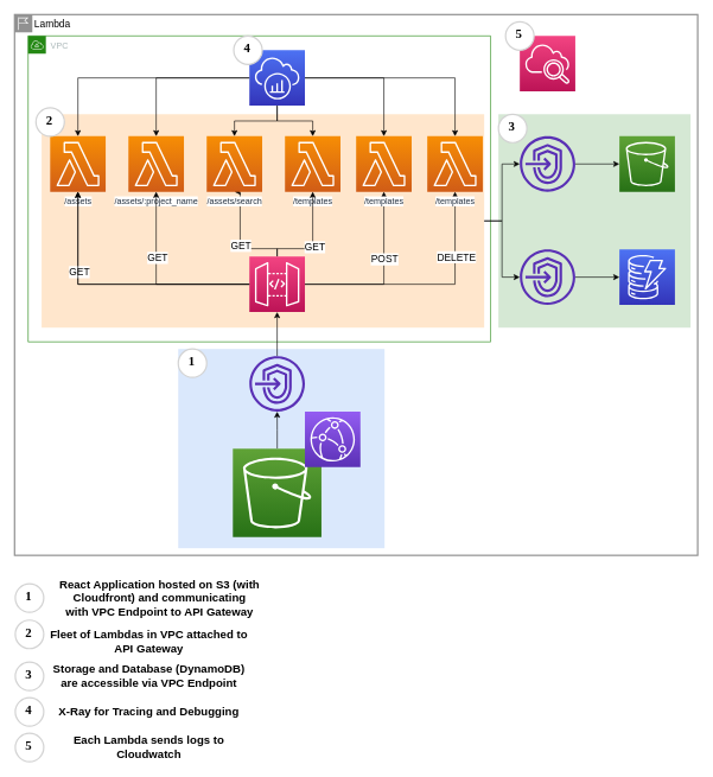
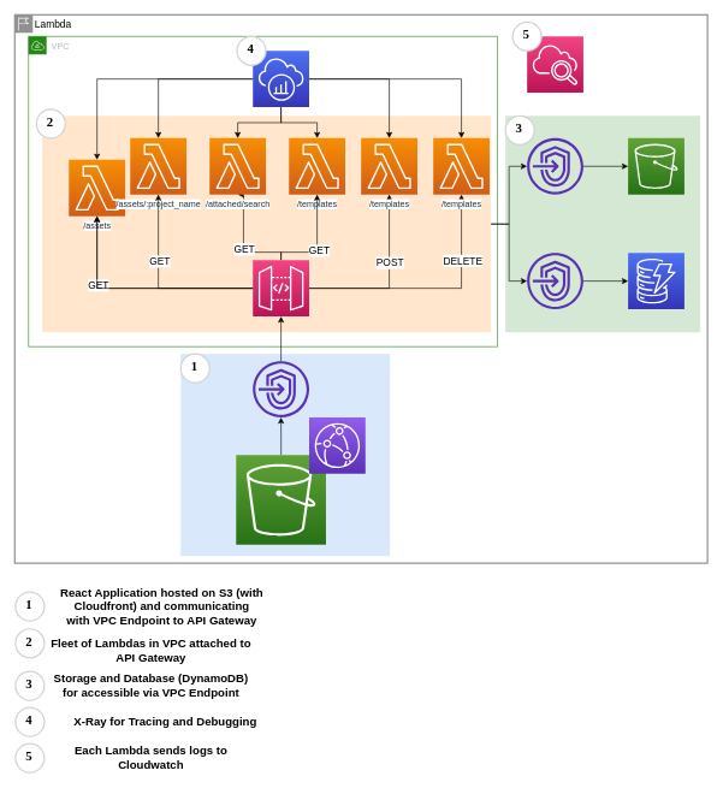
- <mxCell id="9" value="&lt;span style=&quot;&quot;&gt;/assets&lt;/span&gt;" style="points=[[0,0,0],[0.25,0,0],[0.5,0,0],[0.75,0,0],[1,0,0],[0,1,0],[0.25,1,0],[0.5,1,0],[0.75,1,0],[1,1,0],[0,0.25,0],[0,0.5,0],[0,0.75,0],[1,0.25,0],[1,0.5,0],[1,0.75,0]];outlineConnect=0;fontColor=#232F3E;gradientColor=#F78E04;gradientDirection=north;fillColor=#D05C17;strokeColor=#ffffff;dashed=0;verticalLabelPosition=bottom;verticalAlign=top;align=center;html=1;fontSize=12;fontStyle=0;aspect=fixed;shape=mxgraph.aws4.resourceIcon;resIcon=mxgraph.aws4.lambda;labelBackgroundColor=#ffffff;" parent="2" vertex="1"><mxGeometry x="50" y="171" width="78" height="78" as="geometry" /></mxCell>
+ <mxCell id="9" value="&lt;span style=&quot;&quot;&gt;/assets&lt;/span&gt;" style="points=[[0,0,0],[0.25,0,0],[0.5,0,0],[0.75,0,0],[1,0,0],[0,1,0],[0.25,1,0],[0.5,1,0],[0.75,1,0],[1,1,0],[0,0.25,0],[0,0.5,0],[0,0.75,0],[1,0.25,0],[1,0.5,0],[1,0.75,0]];outlineConnect=0;fontColor=#232F3E;gradientColor=#F78E04;gradientDirection=north;fillColor=#D05C17;strokeColor=#ffffff;dashed=0;verticalLabelPosition=bottom;verticalAlign=top;align=center;html=1;fontSize=12;fontStyle=0;aspect=fixed;shape=mxgraph.aws4.resourceIcon;resIcon=mxgraph.aws4.lambda;labelBackgroundColor=#ffffff;" parent="2" vertex="1"><mxGeometry x="75" y="201" width="78" height="78" as="geometry" /></mxCell>
- <mxCell id="22" value="/assets/search" style="points=[[0,0,0],[0.25,0,0],[0.5,0,0],[0.75,0,0],[1,0,0],[0,1,0],[0.25,1,0],[0.5,1,0],[0.75,1,0],[1,1,0],[0,0.25,0],[0,0.5,0],[0,0.75,0],[1,0.25,0],[1,0.5,0],[1,0.75,0]];outlineConnect=0;fontColor=#232F3E;gradientColor=#F78E04;gradientDirection=north;fillColor=#D05C17;strokeColor=#ffffff;dashed=0;verticalLabelPosition=bottom;verticalAlign=top;align=center;html=1;fontSize=12;fontStyle=0;aspect=fixed;shape=mxgraph.aws4.resourceIcon;resIcon=mxgraph.aws4.lambda;labelBackgroundColor=#ffffff;" parent="2" vertex="1"><mxGeometry x="270" y="171" width="78" height="78" as="geometry" /></mxCell>
+ <mxCell id="22" value="/attached/search" style="points=[[0,0,0],[0.25,0,0],[0.5,0,0],[0.75,0,0],[1,0,0],[0,1,0],[0.25,1,0],[0.5,1,0],[0.75,1,0],[1,1,0],[0,0.25,0],[0,0.5,0],[0,0.75,0],[1,0.25,0],[1,0.5,0],[1,0.75,0]];outlineConnect=0;fontColor=#232F3E;gradientColor=#F78E04;gradientDirection=north;fillColor=#D05C17;strokeColor=#ffffff;dashed=0;verticalLabelPosition=bottom;verticalAlign=top;align=center;html=1;fontSize=12;fontStyle=0;aspect=fixed;shape=mxgraph.aws4.resourceIcon;resIcon=mxgraph.aws4.lambda;labelBackgroundColor=#ffffff;" parent="2" vertex="1"><mxGeometry x="270" y="171" width="78" height="78" as="geometry" /></mxCell>
- <mxCell id="57" value="&lt;font size=&quot;1&quot;&gt;&lt;b style=&quot;font-size: 16px&quot;&gt;Storage and Database (DynamoDB) are accessible via VPC Endpoint&lt;br&gt;&lt;/b&gt;&lt;/font&gt;" style="text;html=1;strokeColor=none;fillColor=none;align=center;verticalAlign=middle;whiteSpace=wrap;rounded=0;" parent="1" vertex="1"><mxGeometry x="64" y="940" width="290" height="20" as="geometry" /></mxCell>
+ <mxCell id="57" value="&lt;font size=&quot;1&quot;&gt;&lt;b style=&quot;font-size: 16px&quot;&gt;Storage and Database (DynamoDB) for accessible via VPC Endpoint&lt;br&gt;&lt;/b&gt;&lt;/font&gt;" style="text;html=1;strokeColor=none;fillColor=none;align=center;verticalAlign=middle;whiteSpace=wrap;rounded=0;" parent="1" vertex="1"><mxGeometry x="64" y="940" width="290" height="20" as="geometry" /></mxCell>
- <mxCell id="58" value="&lt;font size=&quot;1&quot;&gt;&lt;b style=&quot;font-size: 16px&quot;&gt;X-Ray for Tracing and Debugging&lt;br&gt;&lt;/b&gt;&lt;/font&gt;" style="text;html=1;strokeColor=none;fillColor=none;align=center;verticalAlign=middle;whiteSpace=wrap;rounded=0;" parent="1" vertex="1"><mxGeometry x="64" y="990" width="290" height="20" as="geometry" /></mxCell>
+ <mxCell id="58" value="&lt;font size=&quot;1&quot;&gt;&lt;b style=&quot;font-size: 16px&quot;&gt;X-Ray for Tracing and Debugging&lt;br&gt;&lt;/b&gt;&lt;/font&gt;" style="text;html=1;strokeColor=none;fillColor=none;align=center;verticalAlign=middle;whiteSpace=wrap;rounded=0;" parent="1" vertex="1"><mxGeometry x="84" y="990" width="290" height="20" as="geometry" /></mxCell>
